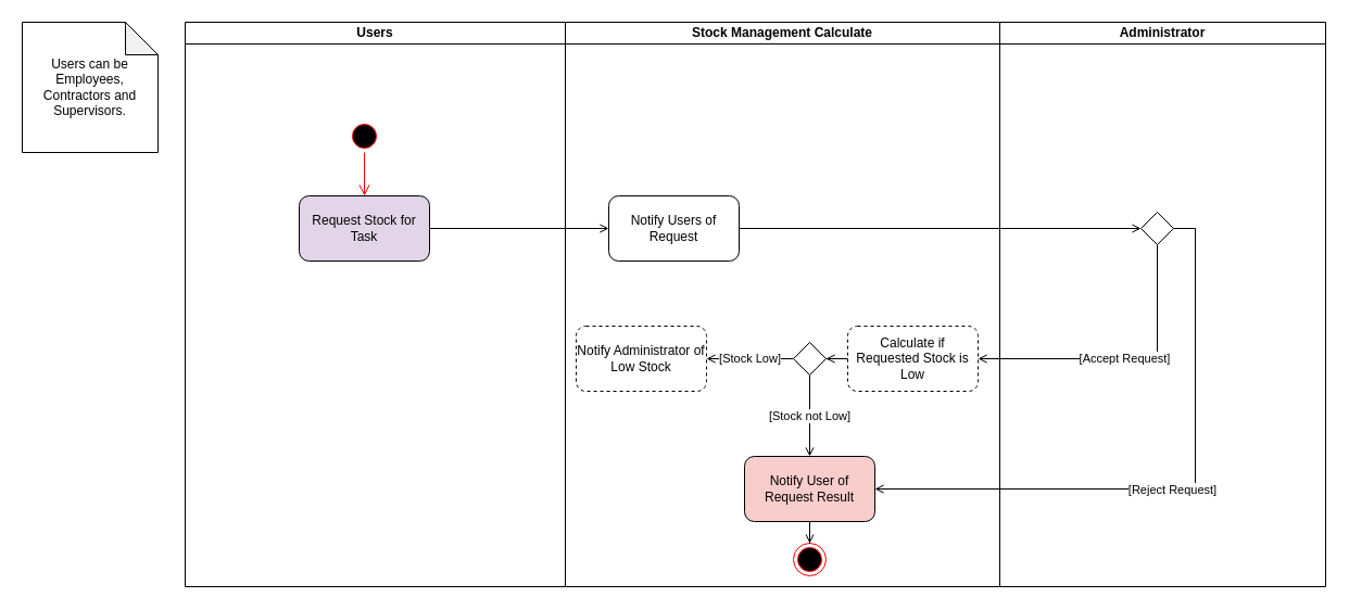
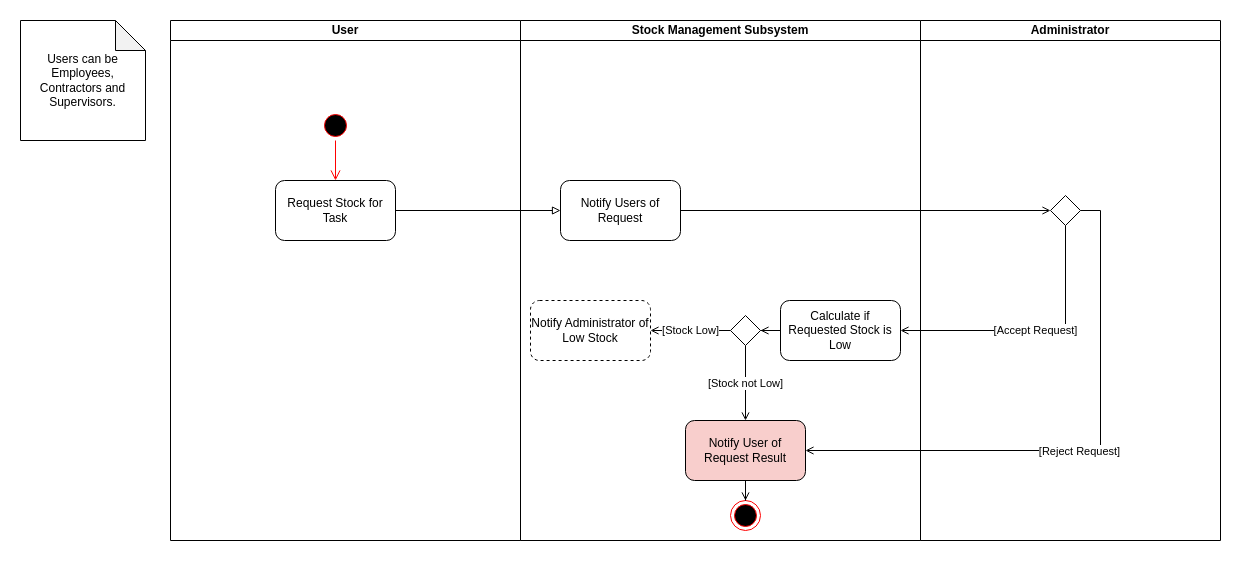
- <mxCell id="2" value="Users" style="swimlane;startSize=20;whiteSpace=wrap;html=1;" parent="1" vertex="1"><mxGeometry x="170" y="20" width="350" height="520" as="geometry" /></mxCell>
+ <mxCell id="2" value="User" style="swimlane;startSize=20;whiteSpace=wrap;html=1;" parent="1" vertex="1"><mxGeometry x="170" y="20" width="350" height="520" as="geometry" /></mxCell>
- <mxCell id="8" value="Stock Management Calculate" style="swimlane;startSize=20;whiteSpace=wrap;html=1;" parent="1" vertex="1"><mxGeometry x="520" y="20" width="400" height="520" as="geometry" /></mxCell>
+ <mxCell id="8" value="Stock Management Subsystem" style="swimlane;startSize=20;whiteSpace=wrap;html=1;" parent="1" vertex="1"><mxGeometry x="520" y="20" width="400" height="520" as="geometry" /></mxCell>
- <mxCell id="5" value="Request Stock for Task" style="rounded=1;whiteSpace=wrap;html=1;fillColor=#e1d5e7;" parent="2" vertex="1"><mxGeometry x="105" y="160" width="120" height="60" as="geometry" /></mxCell>
+ <mxCell id="5" value="Request Stock for Task" style="rounded=1;whiteSpace=wrap;html=1;" parent="2" vertex="1"><mxGeometry x="105" y="160" width="120" height="60" as="geometry" /></mxCell>
- <mxCell id="21" style="edgeStyle=orthogonalEdgeStyle;rounded=0;orthogonalLoop=1;jettySize=auto;html=1;entryX=0;entryY=0.5;entryDx=0;entryDy=0;endArrow=open;endFill=0;" parent="1" source="5" target="9" edge="1"><mxGeometry relative="1" as="geometry" /></mxCell>
+ <mxCell id="21" style="edgeStyle=orthogonalEdgeStyle;rounded=0;orthogonalLoop=1;jettySize=auto;html=1;entryX=0;entryY=0.5;entryDx=0;entryDy=0;endArrow=block;endFill=0;" parent="1" source="5" target="9" edge="1"><mxGeometry relative="1" as="geometry" /></mxCell>
- <mxCell id="11" value="Calculate if Requested Stock is Low" style="rounded=1;whiteSpace=wrap;html=1;dashed=1;" parent="8" vertex="1"><mxGeometry x="260" y="280" width="120" height="60" as="geometry" /></mxCell>
+ <mxCell id="11" value="Calculate if Requested Stock is Low" style="rounded=1;whiteSpace=wrap;html=1;" parent="8" vertex="1"><mxGeometry x="260" y="280" width="120" height="60" as="geometry" /></mxCell>
